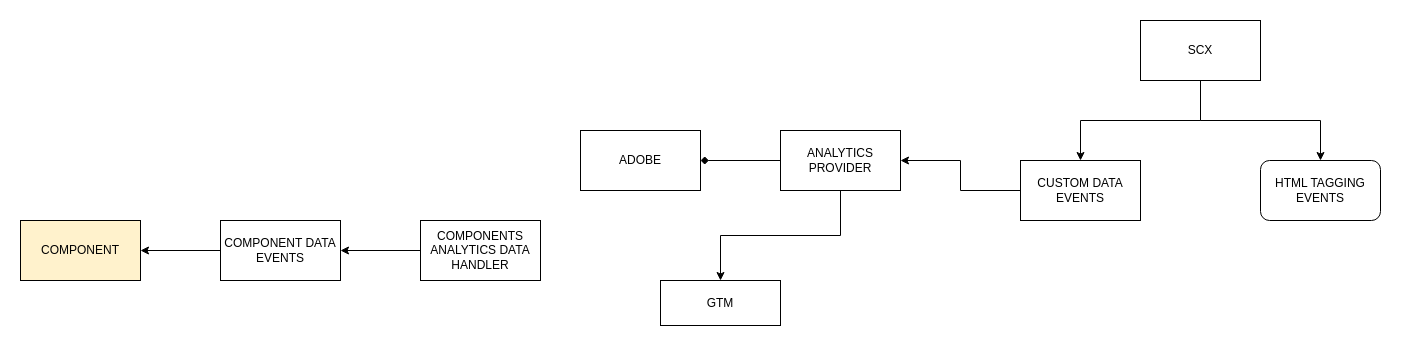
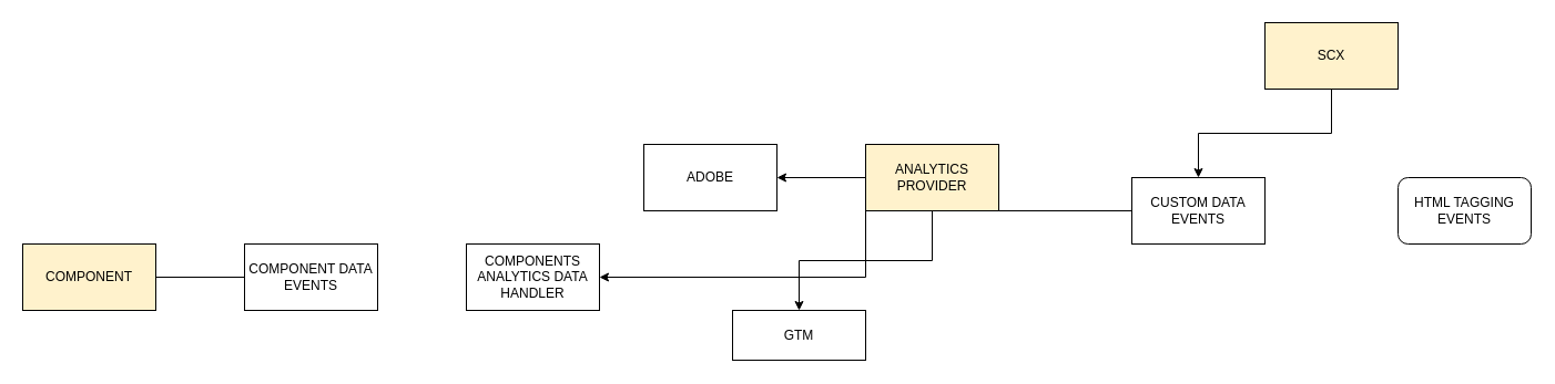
- <mxCell id="4" value="SCX" style="rounded=0;whiteSpace=wrap;html=1;" vertex="1" parent="1"><mxGeometry x="1140" y="20" width="120" height="60" as="geometry" /></mxCell>
+ <mxCell id="4" value="SCX" style="rounded=0;whiteSpace=wrap;html=1;fillColor=#fff2cc;" vertex="1" parent="1"><mxGeometry x="1140" y="20" width="120" height="60" as="geometry" /></mxCell>
- <mxCell id="3" value="" style="edgeStyle=orthogonalEdgeStyle;rounded=0;orthogonalLoop=1;jettySize=auto;html=1;" edge="1" parent="1" source="4" target="7"><mxGeometry relative="1" as="geometry" /></mxCell>
- <mxCell id="8" value="" style="edgeStyle=orthogonalEdgeStyle;rounded=0;orthogonalLoop=1;jettySize=auto;html=1;endArrow=diamond;" edge="1" parent="1" source="10" target="11"><mxGeometry relative="1" as="geometry" /></mxCell>
+ <mxCell id="8" value="" style="edgeStyle=orthogonalEdgeStyle;rounded=0;orthogonalLoop=1;jettySize=auto;html=1;" edge="1" parent="1" source="10" target="11"><mxGeometry relative="1" as="geometry" /></mxCell>
- <mxCell id="10" value="ANALYTICS PROVIDER" style="rounded=0;whiteSpace=wrap;html=1;" vertex="1" parent="1"><mxGeometry x="780" y="130" width="120" height="60" as="geometry" /></mxCell>
+ <mxCell id="10" value="ANALYTICS PROVIDER" style="rounded=0;whiteSpace=wrap;html=1;fillColor=#fff2cc;" vertex="1" parent="1"><mxGeometry x="780" y="130" width="120" height="60" as="geometry" /></mxCell>
- <mxCell id="5" value="" style="edgeStyle=orthogonalEdgeStyle;rounded=0;orthogonalLoop=1;jettySize=auto;html=1;" edge="1" parent="1" source="6" target="10"><mxGeometry relative="1" as="geometry" /></mxCell>
+ <mxCell id="5" value="" style="edgeStyle=orthogonalEdgeStyle;rounded=0;orthogonalLoop=1;jettySize=auto;html=1;" edge="1" parent="1" source="6" target="14"><mxGeometry relative="1" as="geometry" /></mxCell>
- <mxCell id="15" value="" style="edgeStyle=orthogonalEdgeStyle;rounded=0;orthogonalLoop=1;jettySize=auto;html=1;" edge="1" parent="1" source="16" target="17"><mxGeometry relative="1" as="geometry" /></mxCell>
+ <mxCell id="15" value="" style="edgeStyle=orthogonalEdgeStyle;rounded=0;orthogonalLoop=1;jettySize=auto;html=1;endArrow=none;" edge="1" parent="1" source="16" target="17"><mxGeometry relative="1" as="geometry" /></mxCell>
- <mxCell id="13" value="" style="edgeStyle=orthogonalEdgeStyle;rounded=0;orthogonalLoop=1;jettySize=auto;html=1;" edge="1" parent="1" source="14" target="16"><mxGeometry relative="1" as="geometry" /></mxCell>
